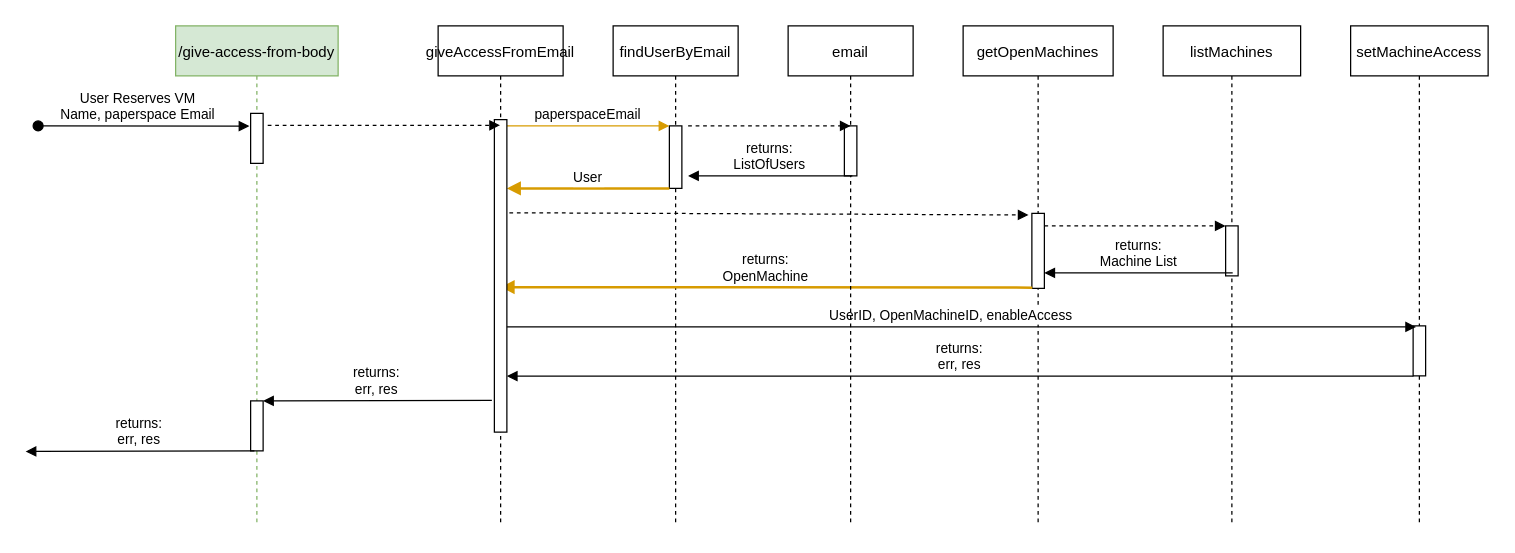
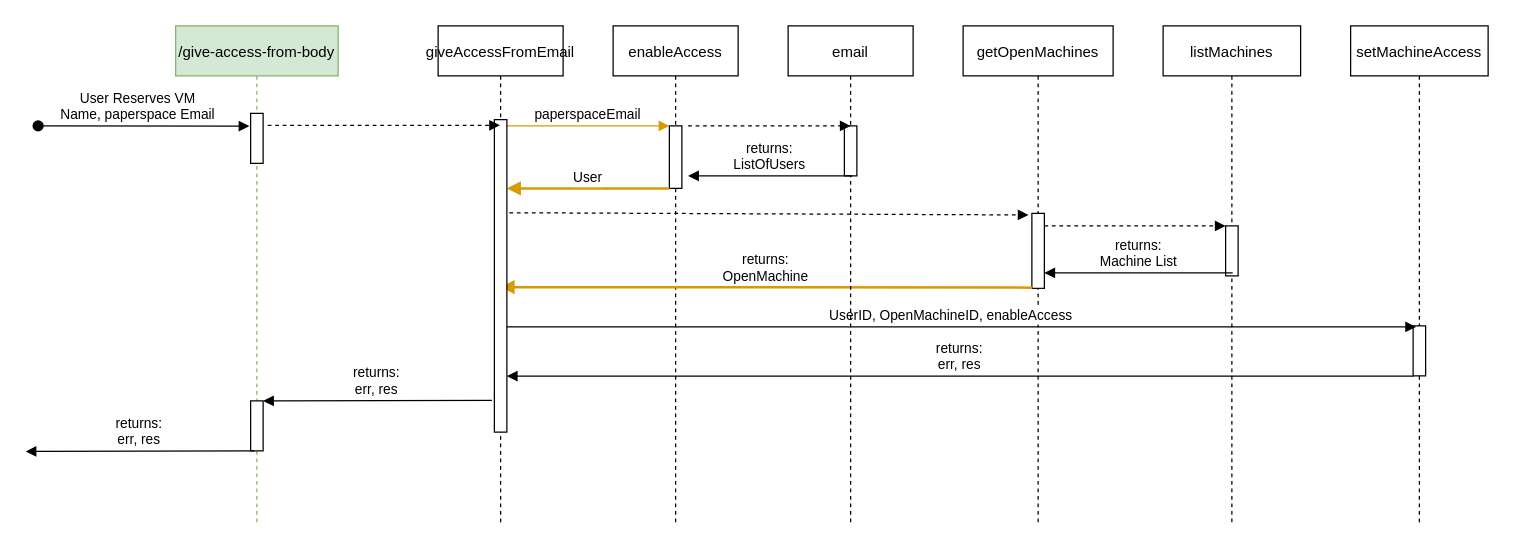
- <mxCell id="6" value="findUserByEmail" style="shape=umlLifeline;perimeter=lifelinePerimeter;container=1;collapsible=0;recursiveResize=0;rounded=0;shadow=0;strokeWidth=1;" parent="1" vertex="1"><mxGeometry x="490" y="20" width="100" height="400" as="geometry" /></mxCell>
+ <mxCell id="6" value="enableAccess" style="shape=umlLifeline;perimeter=lifelinePerimeter;container=1;collapsible=0;recursiveResize=0;rounded=0;shadow=0;strokeWidth=1;" parent="1" vertex="1"><mxGeometry x="490" y="20" width="100" height="400" as="geometry" /></mxCell>
